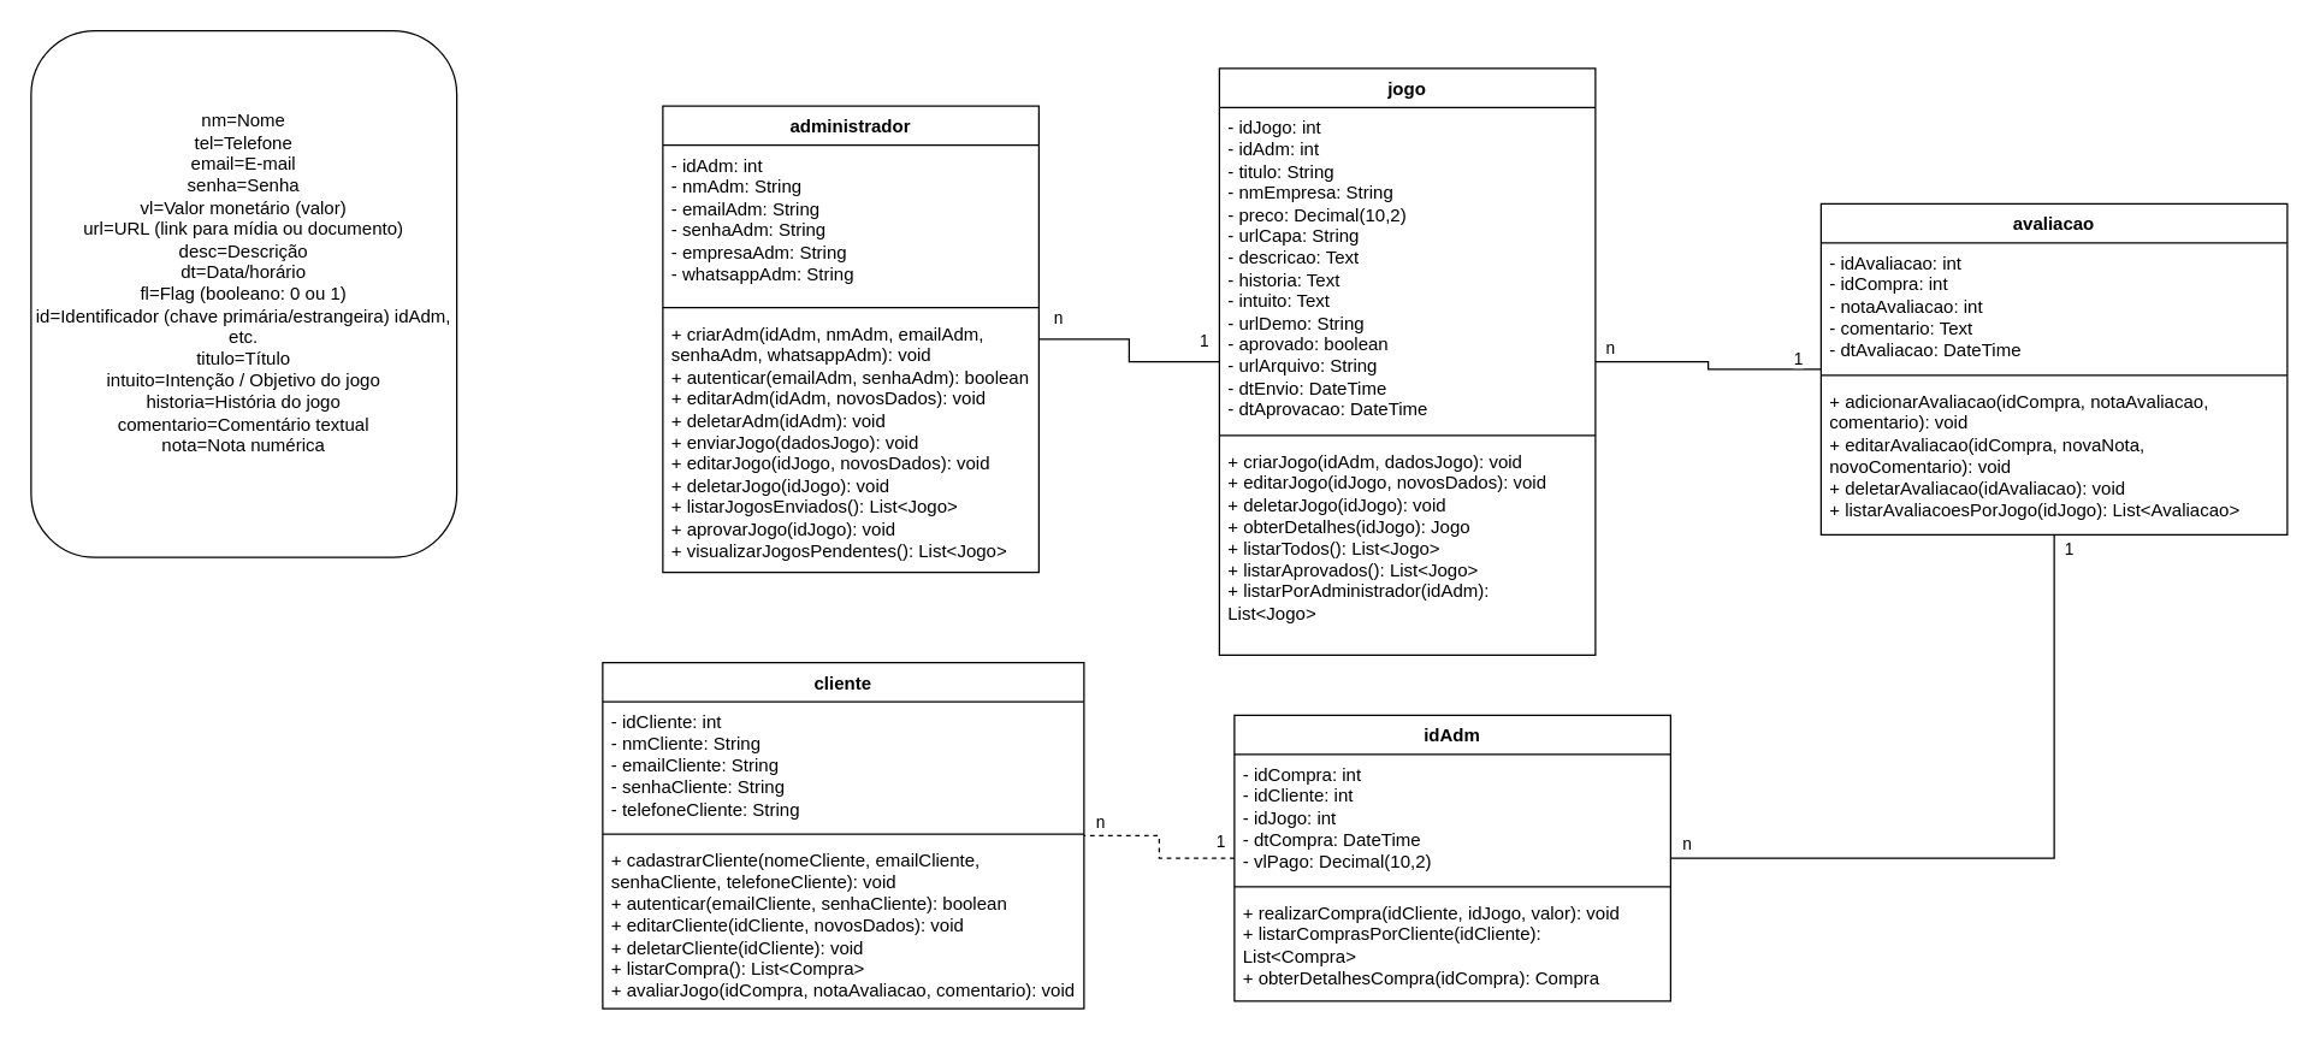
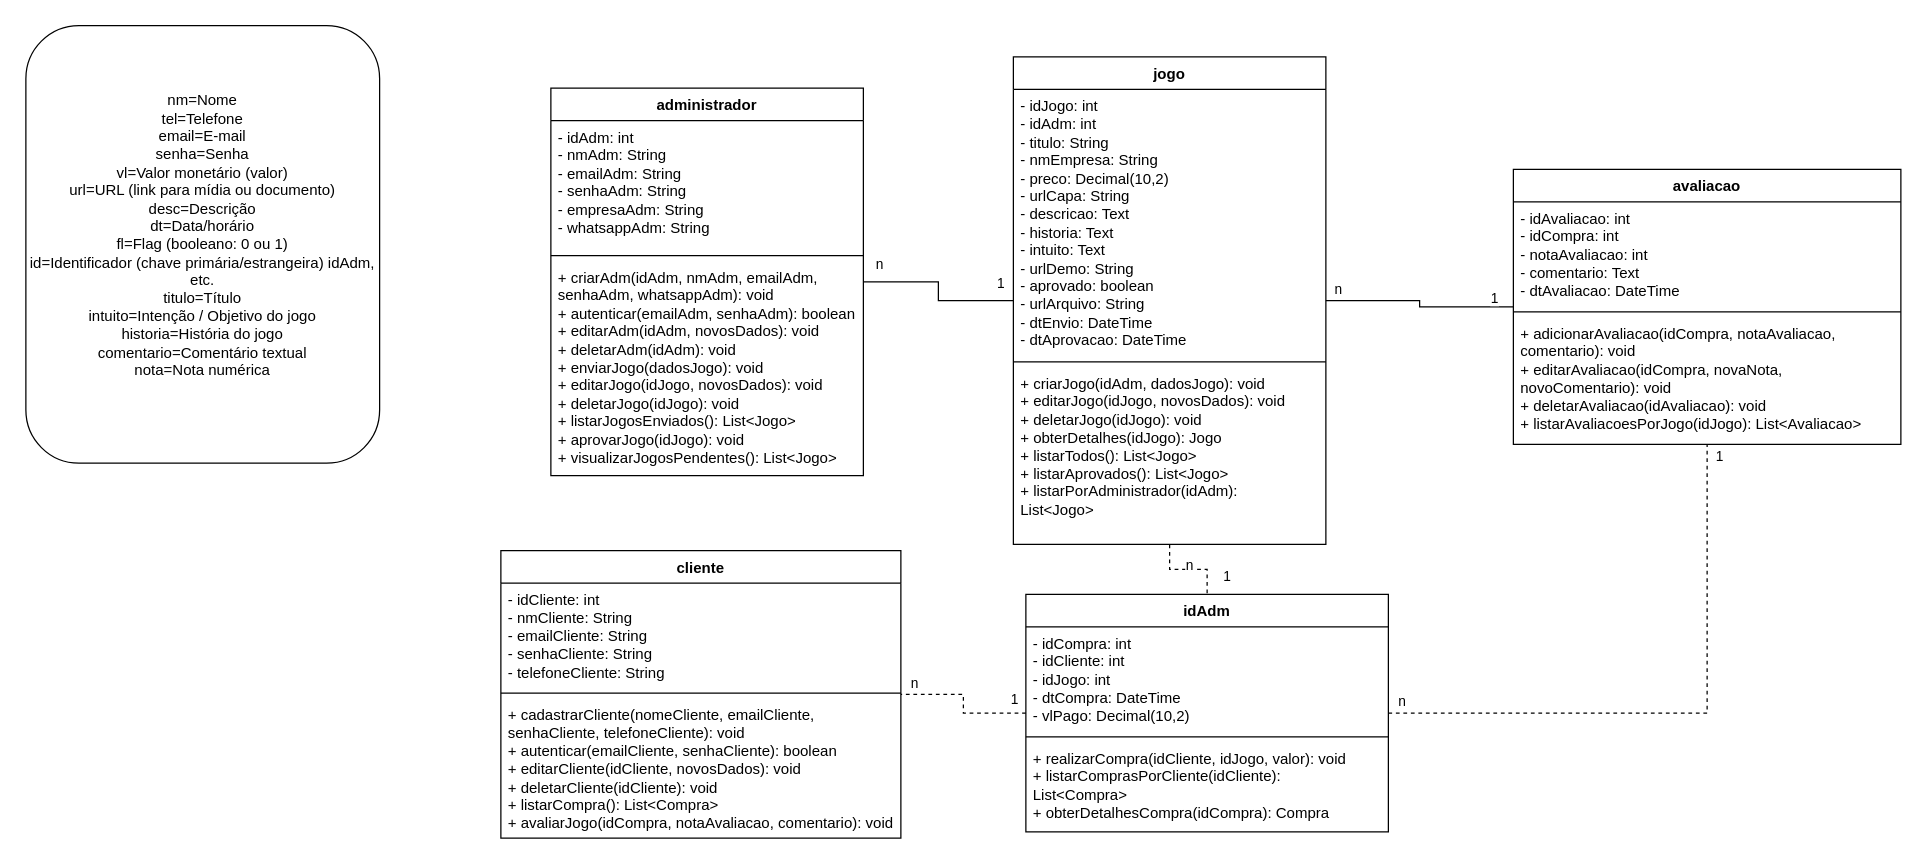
+ <mxCell id="8" style="edgeStyle=orthogonalEdgeStyle;rounded=0;orthogonalLoop=1;jettySize=auto;html=1;dashed=1;endArrow=none;startFill=0;" parent="1" source="11" target="26" edge="1"><mxGeometry relative="1" as="geometry"><mxPoint x="680" y="744" as="targetPoint" /></mxGeometry></mxCell>
+ <mxCell id="9" value="1" style="edgeLabel;html=1;align=center;verticalAlign=middle;resizable=0;points=[];" parent="8" connectable="0" vertex="1"><mxGeometry x="0.94" y="2" relative="1" as="geometry"><mxPoint x="13" y="-13" as="offset" /></mxGeometry></mxCell>
+ <mxCell id="10" value="n" style="edgeLabel;html=1;align=center;verticalAlign=middle;resizable=0;points=[];" parent="8" connectable="0" vertex="1"><mxGeometry x="-0.783" y="2" relative="1" as="geometry"><mxPoint x="13" y="8" as="offset" /></mxGeometry></mxCell>
- <mxCell id="23" style="edgeStyle=orthogonalEdgeStyle;rounded=0;orthogonalLoop=1;jettySize=auto;html=1;endArrow=none;startFill=0;dashed=0;" parent="1" source="26" target="34" edge="1"><mxGeometry relative="1" as="geometry" /></mxCell>
+ <mxCell id="23" style="edgeStyle=orthogonalEdgeStyle;rounded=0;orthogonalLoop=1;jettySize=auto;html=1;endArrow=none;startFill=0;dashed=1;" parent="1" source="26" target="34" edge="1"><mxGeometry relative="1" as="geometry" /></mxCell>
